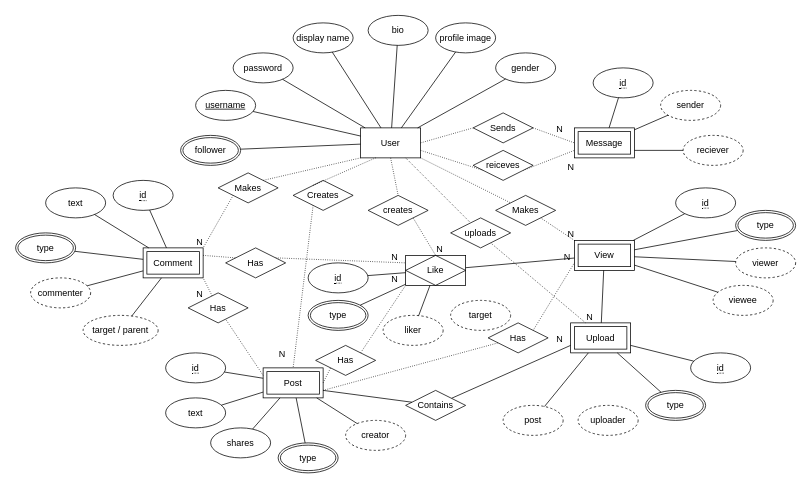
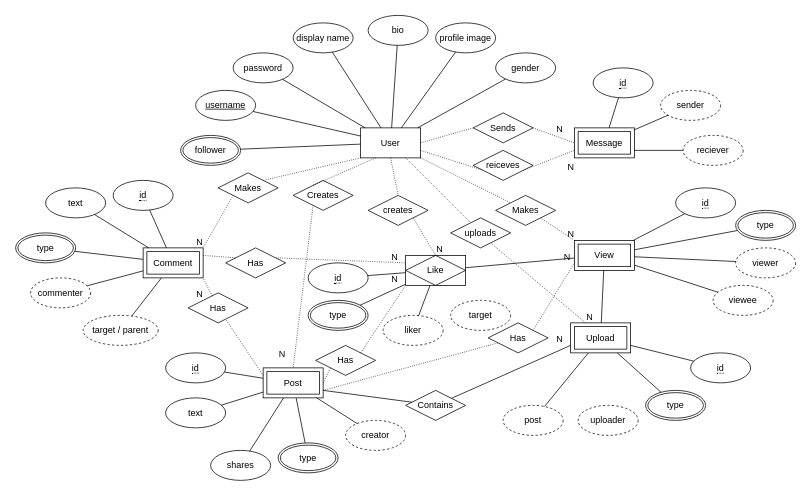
- <mxCell id="85" value="shares" style="ellipse;whiteSpace=wrap;html=1;align=center;glass=0;" vertex="1" parent="1"><mxGeometry x="280" y="570" width="80" height="40" as="geometry" /></mxCell>
+ <mxCell id="85" value="shares" style="ellipse;whiteSpace=wrap;html=1;align=center;glass=0;" vertex="1" parent="1"><mxGeometry x="280" y="600" width="80" height="40" as="geometry" /></mxCell>
